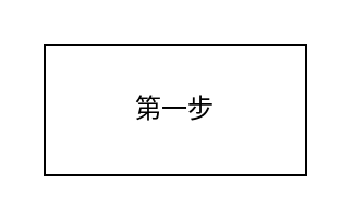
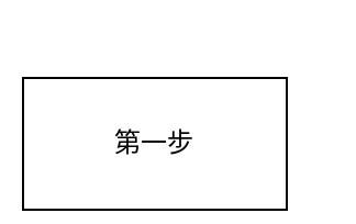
- <mxCell id="2" value="第一步" style="rounded=0;whiteSpace=wrap;html=1;" parent="1" vertex="1"><mxGeometry x="20" y="20" width="120" height="60" as="geometry" /></mxCell>
+ <mxCell id="2" value="第一步" style="rounded=0;whiteSpace=wrap;html=1;" parent="1" vertex="1"><mxGeometry x="10" y="35" width="120" height="60" as="geometry" /></mxCell>
